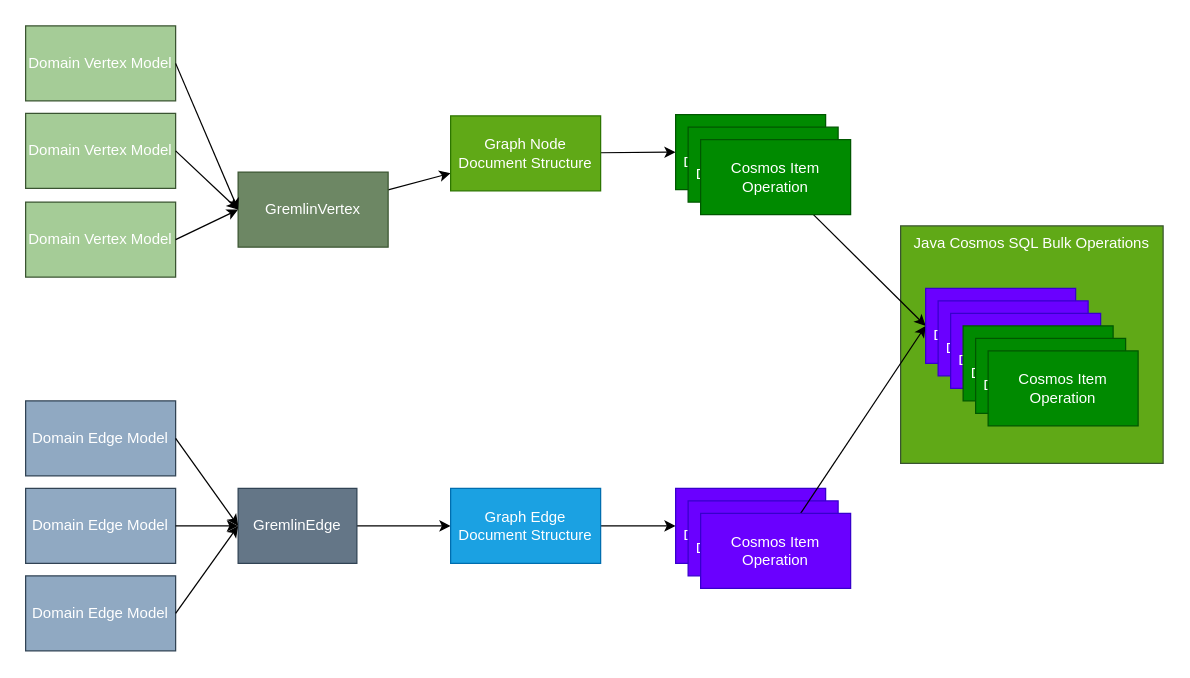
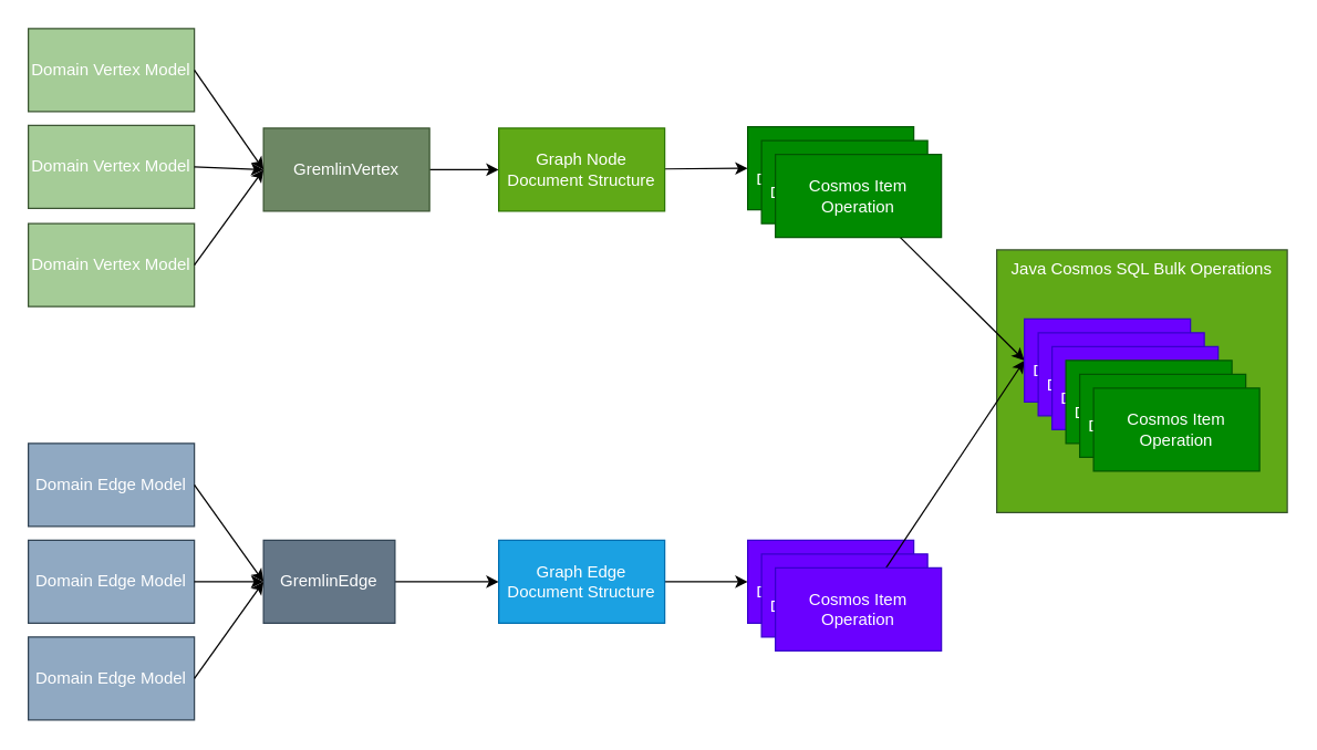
- <mxCell id="4" value="GremlinVertex" style="rounded=0;whiteSpace=wrap;html=1;fillColor=#6d8764;fontColor=#ffffff;strokeColor=#3A5431;" parent="1" vertex="1"><mxGeometry x="190" y="137" width="120" height="60" as="geometry" /></mxCell>
+ <mxCell id="4" value="GremlinVertex" style="rounded=0;whiteSpace=wrap;html=1;fillColor=#6d8764;fontColor=#ffffff;strokeColor=#3A5431;" parent="1" vertex="1"><mxGeometry x="190" y="92" width="120" height="60" as="geometry" /></mxCell>
